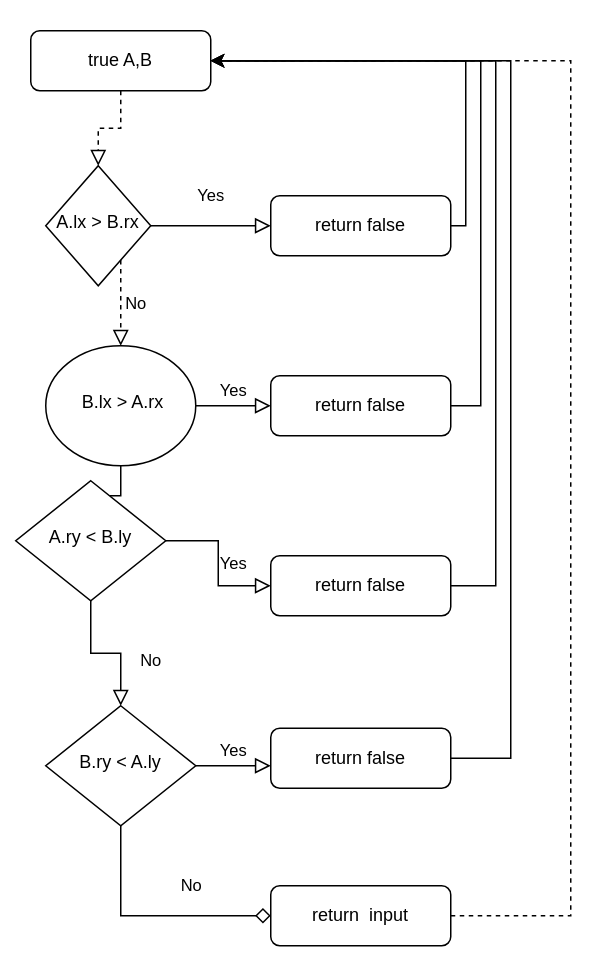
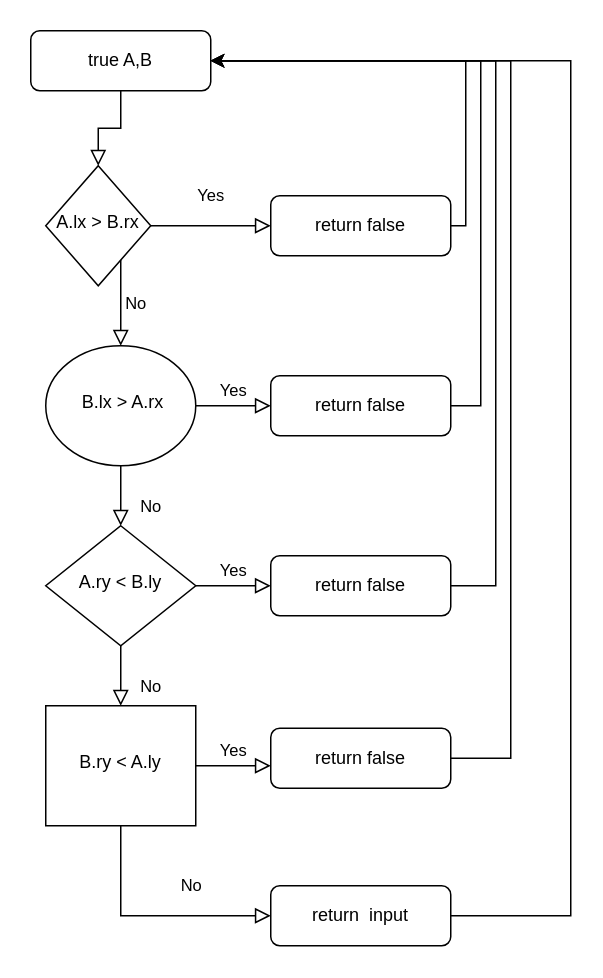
- <mxCell id="2" value="" style="rounded=0;html=1;jettySize=auto;orthogonalLoop=1;fontSize=11;endArrow=block;endFill=0;endSize=8;strokeWidth=1;shadow=0;labelBackgroundColor=none;edgeStyle=orthogonalEdgeStyle;dashed=1;" parent="1" source="3" target="6" edge="1"><mxGeometry relative="1" as="geometry" /></mxCell>
+ <mxCell id="2" value="" style="rounded=0;html=1;jettySize=auto;orthogonalLoop=1;fontSize=11;endArrow=block;endFill=0;endSize=8;strokeWidth=1;shadow=0;labelBackgroundColor=none;edgeStyle=orthogonalEdgeStyle;" parent="1" source="3" target="6" edge="1"><mxGeometry relative="1" as="geometry" /></mxCell>
- <mxCell id="5" value="No" style="edgeStyle=orthogonalEdgeStyle;rounded=0;html=1;jettySize=auto;orthogonalLoop=1;fontSize=11;endArrow=block;endFill=0;endSize=8;strokeWidth=1;shadow=0;labelBackgroundColor=none;entryX=0.5;entryY=0;entryDx=0;entryDy=0;dashed=1;" parent="1" source="6" target="11" edge="1"><mxGeometry y="10" relative="1" as="geometry"><mxPoint as="offset" /><mxPoint x="140" y="200" as="targetPoint" /><Array as="points"><mxPoint x="80" y="200" /><mxPoint x="80" y="200" /></Array></mxGeometry></mxCell>
+ <mxCell id="5" value="No" style="edgeStyle=orthogonalEdgeStyle;rounded=0;html=1;jettySize=auto;orthogonalLoop=1;fontSize=11;endArrow=block;endFill=0;endSize=8;strokeWidth=1;shadow=0;labelBackgroundColor=none;entryX=0.5;entryY=0;entryDx=0;entryDy=0;" parent="1" source="6" target="11" edge="1"><mxGeometry y="10" relative="1" as="geometry"><mxPoint as="offset" /><mxPoint x="140" y="200" as="targetPoint" /><Array as="points"><mxPoint x="80" y="200" /><mxPoint x="80" y="200" /></Array></mxGeometry></mxCell>
- <mxCell id="23" style="edgeStyle=orthogonalEdgeStyle;rounded=0;orthogonalLoop=1;jettySize=auto;html=1;entryX=1;entryY=0.5;entryDx=0;entryDy=0;dashed=1;" edge="1" parent="1" source="24" target="3"><mxGeometry relative="1" as="geometry"><Array as="points"><mxPoint x="380" y="610" /><mxPoint x="380" y="40" /></Array></mxGeometry></mxCell>
+ <mxCell id="23" style="edgeStyle=orthogonalEdgeStyle;rounded=0;orthogonalLoop=1;jettySize=auto;html=1;entryX=1;entryY=0.5;entryDx=0;entryDy=0;" edge="1" parent="1" source="24" target="3"><mxGeometry relative="1" as="geometry"><Array as="points"><mxPoint x="380" y="610" /><mxPoint x="380" y="40" /></Array></mxGeometry></mxCell>
- <mxCell id="15" value="A.ry &amp;lt; B.ly" style="rhombus;whiteSpace=wrap;html=1;shadow=0;fontFamily=Helvetica;fontSize=12;align=center;strokeWidth=1;spacing=6;spacingTop=-4;" parent="1" vertex="1"><mxGeometry x="10" y="320" width="100" height="80" as="geometry" /></mxCell>
+ <mxCell id="15" value="A.ry &amp;lt; B.ly" style="rhombus;whiteSpace=wrap;html=1;shadow=0;fontFamily=Helvetica;fontSize=12;align=center;strokeWidth=1;spacing=6;spacingTop=-4;" parent="1" vertex="1"><mxGeometry x="30" y="350" width="100" height="80" as="geometry" /></mxCell>
- <mxCell id="19" value="B.ry &amp;lt; A.ly" style="rhombus;whiteSpace=wrap;html=1;shadow=0;fontFamily=Helvetica;fontSize=12;align=center;strokeWidth=1;spacing=6;spacingTop=-4;" vertex="1" parent="1"><mxGeometry x="30" y="470" width="100" height="80" as="geometry" /></mxCell>
+ <mxCell id="19" value="B.ry &amp;lt; A.ly" style="whiteSpace=wrap;html=1;shadow=0;fontFamily=Helvetica;fontSize=12;align=center;strokeWidth=1;spacing=6;spacingTop=-4;rounded=0;" vertex="1" parent="1"><mxGeometry x="30" y="470" width="100" height="80" as="geometry" /></mxCell>
- <mxCell id="25" value="No" style="rounded=0;html=1;jettySize=auto;orthogonalLoop=1;fontSize=11;endArrow=diamond;endFill=0;endSize=8;strokeWidth=1;shadow=0;labelBackgroundColor=none;edgeStyle=orthogonalEdgeStyle;entryX=0;entryY=0.5;entryDx=0;entryDy=0;exitX=0.5;exitY=1;exitDx=0;exitDy=0;" edge="1" parent="1" source="19" target="24"><mxGeometry x="0.333" y="20" relative="1" as="geometry"><mxPoint as="offset" /><mxPoint x="80" y="310" as="sourcePoint" /><mxPoint x="80" y="350" as="targetPoint" /><Array as="points"><mxPoint x="80" y="610" /></Array></mxGeometry></mxCell>
+ <mxCell id="25" value="No" style="rounded=0;html=1;jettySize=auto;orthogonalLoop=1;fontSize=11;endArrow=block;endFill=0;endSize=8;strokeWidth=1;shadow=0;labelBackgroundColor=none;edgeStyle=orthogonalEdgeStyle;entryX=0;entryY=0.5;entryDx=0;entryDy=0;exitX=0.5;exitY=1;exitDx=0;exitDy=0;" edge="1" parent="1" source="19" target="24"><mxGeometry x="0.333" y="20" relative="1" as="geometry"><mxPoint as="offset" /><mxPoint x="80" y="310" as="sourcePoint" /><mxPoint x="80" y="350" as="targetPoint" /><Array as="points"><mxPoint x="80" y="610" /></Array></mxGeometry></mxCell>
